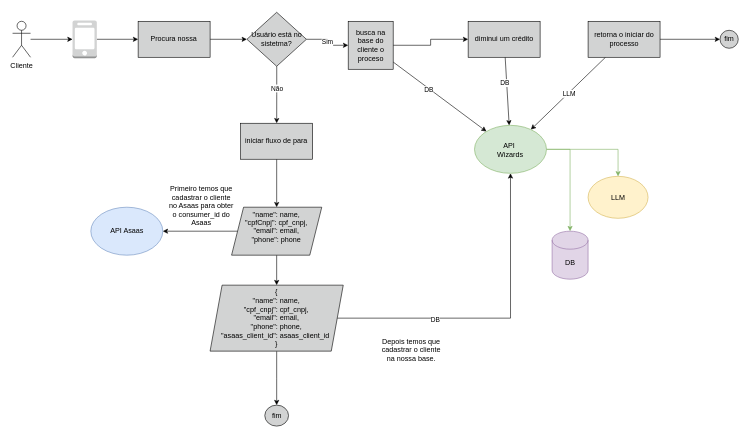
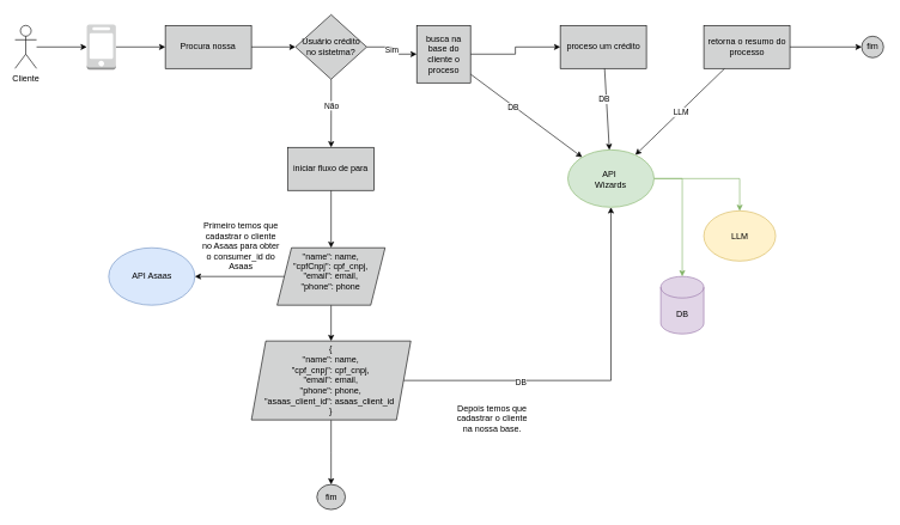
- <mxCell id="11" value="Usuário está no sistetma?" style="rhombus;whiteSpace=wrap;html=1;verticalAlign=middle;fillColor=#D2D3D3;dashed=0;gradientColor=none;" vertex="1" parent="1"><mxGeometry x="410.75" y="20" width="99.25" height="90" as="geometry" /></mxCell>
+ <mxCell id="11" value="Usuário crédito no sistetma?" style="rhombus;whiteSpace=wrap;html=1;verticalAlign=middle;fillColor=#D2D3D3;dashed=0;gradientColor=none;" vertex="1" parent="1"><mxGeometry x="410.75" y="20" width="99.25" height="90" as="geometry" /></mxCell>
- <mxCell id="20" value="diminui um crédito" style="whiteSpace=wrap;html=1;fillColor=#D2D3D3;dashed=0;gradientColor=none;" vertex="1" parent="1"><mxGeometry x="779.625" y="35" width="120" height="60" as="geometry" /></mxCell>
+ <mxCell id="20" value="proceso um crédito" style="whiteSpace=wrap;html=1;fillColor=#D2D3D3;dashed=0;gradientColor=none;" vertex="1" parent="1"><mxGeometry x="779.625" y="35" width="120" height="60" as="geometry" /></mxCell>
- <mxCell id="24" value="retorna o iniciar do processo" style="whiteSpace=wrap;html=1;fillColor=#D2D3D3;dashed=0;gradientColor=none;" vertex="1" parent="1"><mxGeometry x="979.625" y="35" width="120" height="60" as="geometry" /></mxCell>
+ <mxCell id="24" value="retorna o resumo do processo" style="whiteSpace=wrap;html=1;fillColor=#D2D3D3;dashed=0;gradientColor=none;" vertex="1" parent="1"><mxGeometry x="979.625" y="35" width="120" height="60" as="geometry" /></mxCell>
